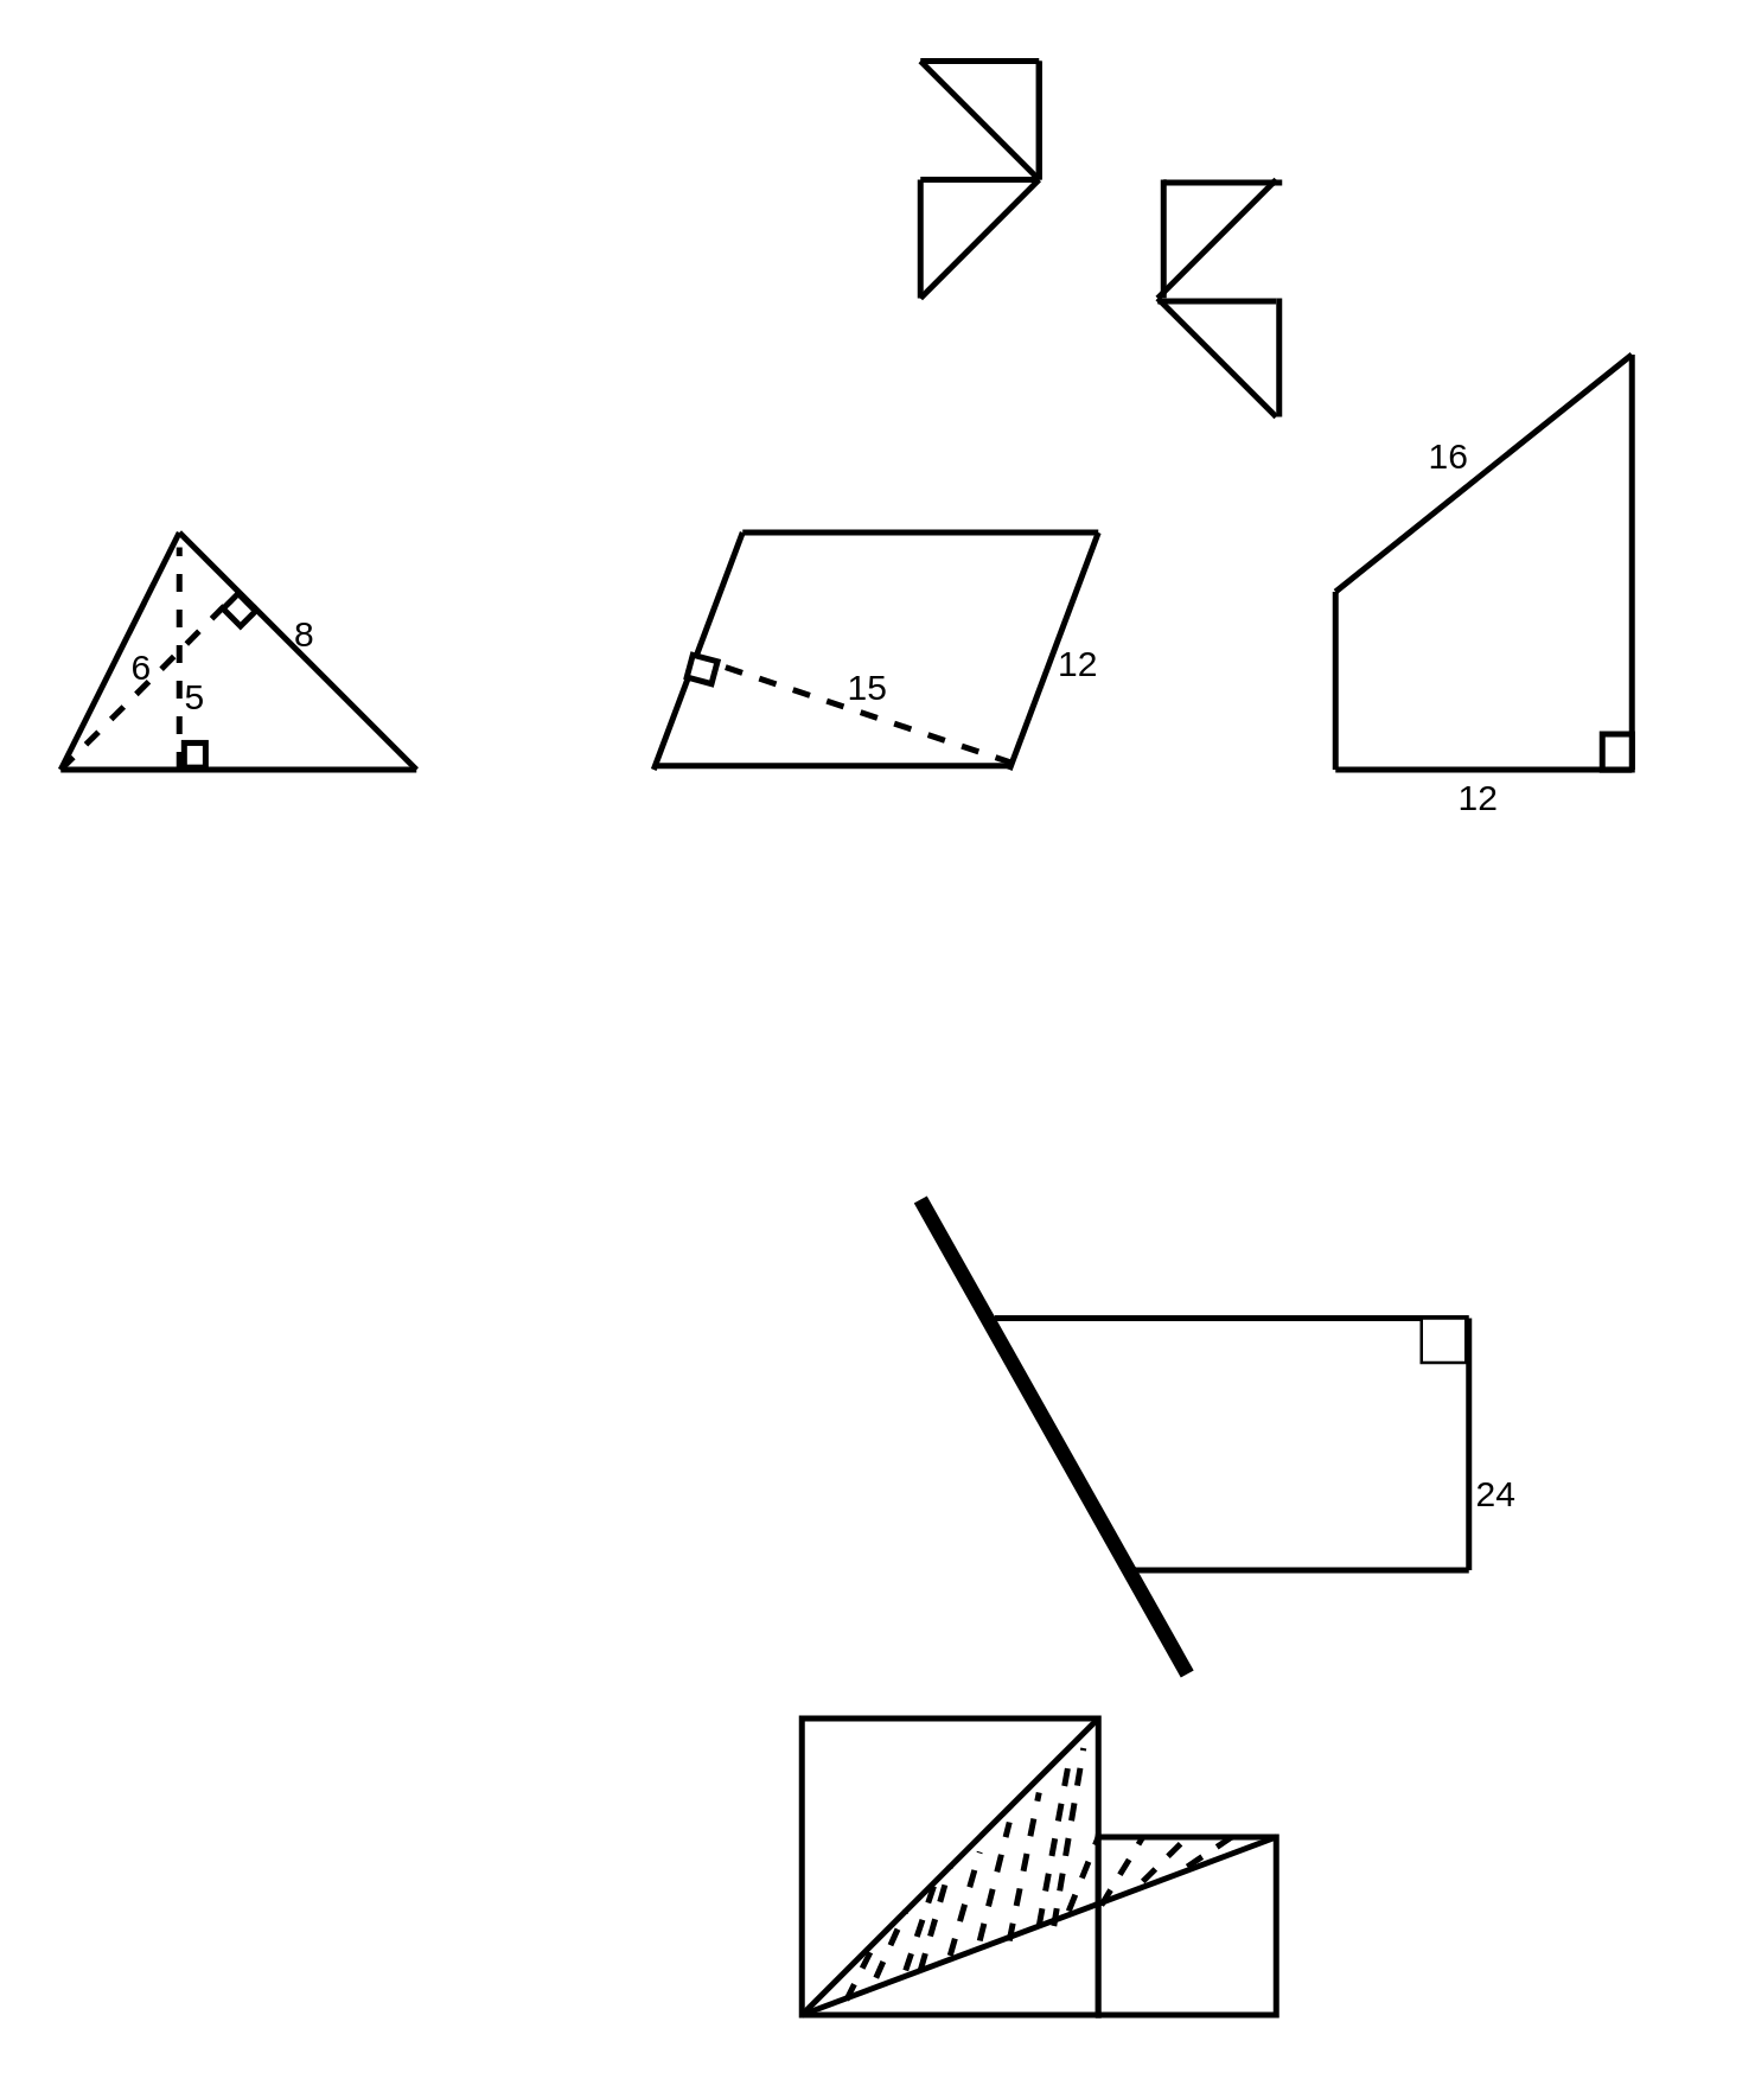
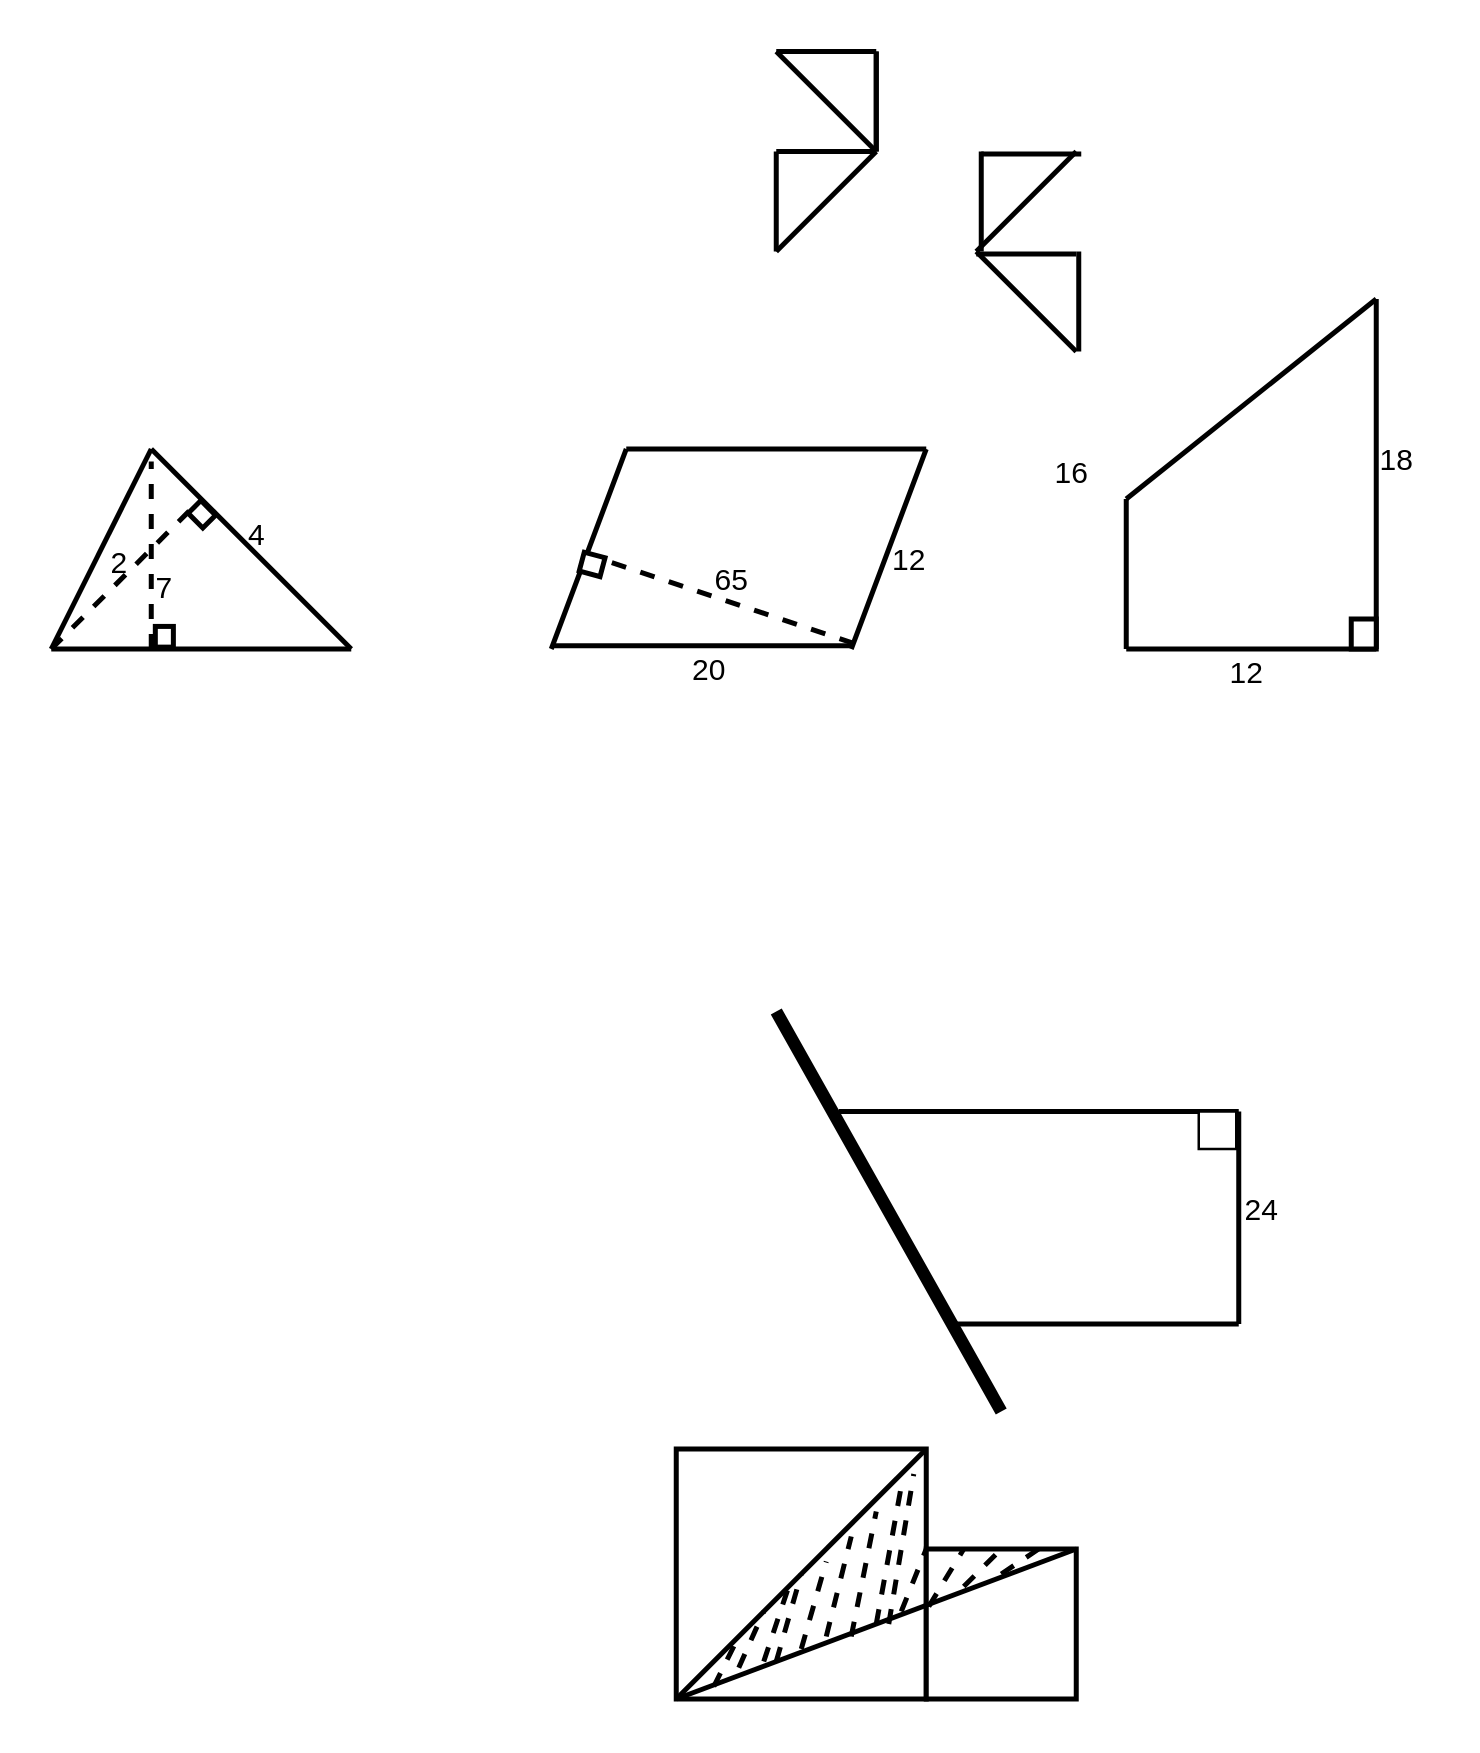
- <mxCell id="53" value="16" style="text;html=1;align=center;verticalAlign=middle;resizable=0;points=[];autosize=1;strokeColor=none;fillColor=none;" vertex="1" parent="1"><mxGeometry x="475" y="144" width="25" height="20" as="geometry" /></mxCell>
+ <mxCell id="53" value="16" style="text;html=1;align=center;verticalAlign=middle;resizable=0;points=[];autosize=1;strokeColor=none;fillColor=none;" vertex="1" parent="1"><mxGeometry x="415" y="179" width="25" height="20" as="geometry" /></mxCell>
+ <mxCell id="54" value="18" style="text;html=1;align=center;verticalAlign=middle;resizable=0;points=[];autosize=1;strokeColor=none;fillColor=none;" vertex="1" parent="1"><mxGeometry x="545" y="174" width="25" height="20" as="geometry" /></mxCell>
- <mxCell id="37" value="8" style="text;html=1;align=center;verticalAlign=middle;resizable=0;points=[];autosize=1;strokeColor=none;fillColor=none;" vertex="1" parent="1"><mxGeometry x="92" y="204" width="20" height="20" as="geometry" /></mxCell>
+ <mxCell id="37" value="4" style="text;html=1;align=center;verticalAlign=middle;resizable=0;points=[];autosize=1;strokeColor=none;fillColor=none;" vertex="1" parent="1"><mxGeometry x="92" y="204" width="20" height="20" as="geometry" /></mxCell>
- <mxCell id="35" value="6" style="text;html=1;align=center;verticalAlign=middle;resizable=0;points=[];autosize=1;strokeColor=none;fillColor=none;" vertex="1" parent="1"><mxGeometry x="37" y="215" width="20" height="20" as="geometry" /></mxCell>
+ <mxCell id="35" value="2" style="text;html=1;align=center;verticalAlign=middle;resizable=0;points=[];autosize=1;strokeColor=none;fillColor=none;" vertex="1" parent="1"><mxGeometry x="37" y="215" width="20" height="20" as="geometry" /></mxCell>
- <mxCell id="46" value="15" style="text;html=1;align=center;verticalAlign=middle;resizable=0;points=[];autosize=1;strokeColor=none;fillColor=none;" vertex="1" parent="1"><mxGeometry x="279" y="222.29" width="25" height="20" as="geometry" /></mxCell>
+ <mxCell id="46" value="65" style="text;html=1;align=center;verticalAlign=middle;resizable=0;points=[];autosize=1;strokeColor=none;fillColor=none;" vertex="1" parent="1"><mxGeometry x="279" y="222.29" width="25" height="20" as="geometry" /></mxCell>
- <mxCell id="36" value="5" style="text;html=1;align=center;verticalAlign=middle;resizable=0;points=[];autosize=1;strokeColor=none;fillColor=none;" vertex="1" parent="1"><mxGeometry x="55" y="225" width="20" height="20" as="geometry" /></mxCell>
+ <mxCell id="36" value="7" style="text;html=1;align=center;verticalAlign=middle;resizable=0;points=[];autosize=1;strokeColor=none;fillColor=none;" vertex="1" parent="1"><mxGeometry x="55" y="225" width="20" height="20" as="geometry" /></mxCell>
+ <mxCell id="44" value="20" style="text;html=1;align=center;verticalAlign=middle;resizable=0;points=[];autosize=1;strokeColor=none;fillColor=none;" vertex="1" parent="1"><mxGeometry x="270" y="257.72" width="25" height="20" as="geometry" /></mxCell>
- <mxCell id="55" value="24" style="text;html=1;align=center;verticalAlign=middle;resizable=0;points=[];autosize=1;strokeColor=none;fillColor=none;" vertex="1" parent="1"><mxGeometry x="491" y="494" width="25" height="20" as="geometry" /></mxCell>
+ <mxCell id="55" value="24" style="text;html=1;align=center;verticalAlign=middle;resizable=0;points=[];autosize=1;strokeColor=none;fillColor=none;" vertex="1" parent="1"><mxGeometry x="491" y="474" width="25" height="20" as="geometry" /></mxCell>
